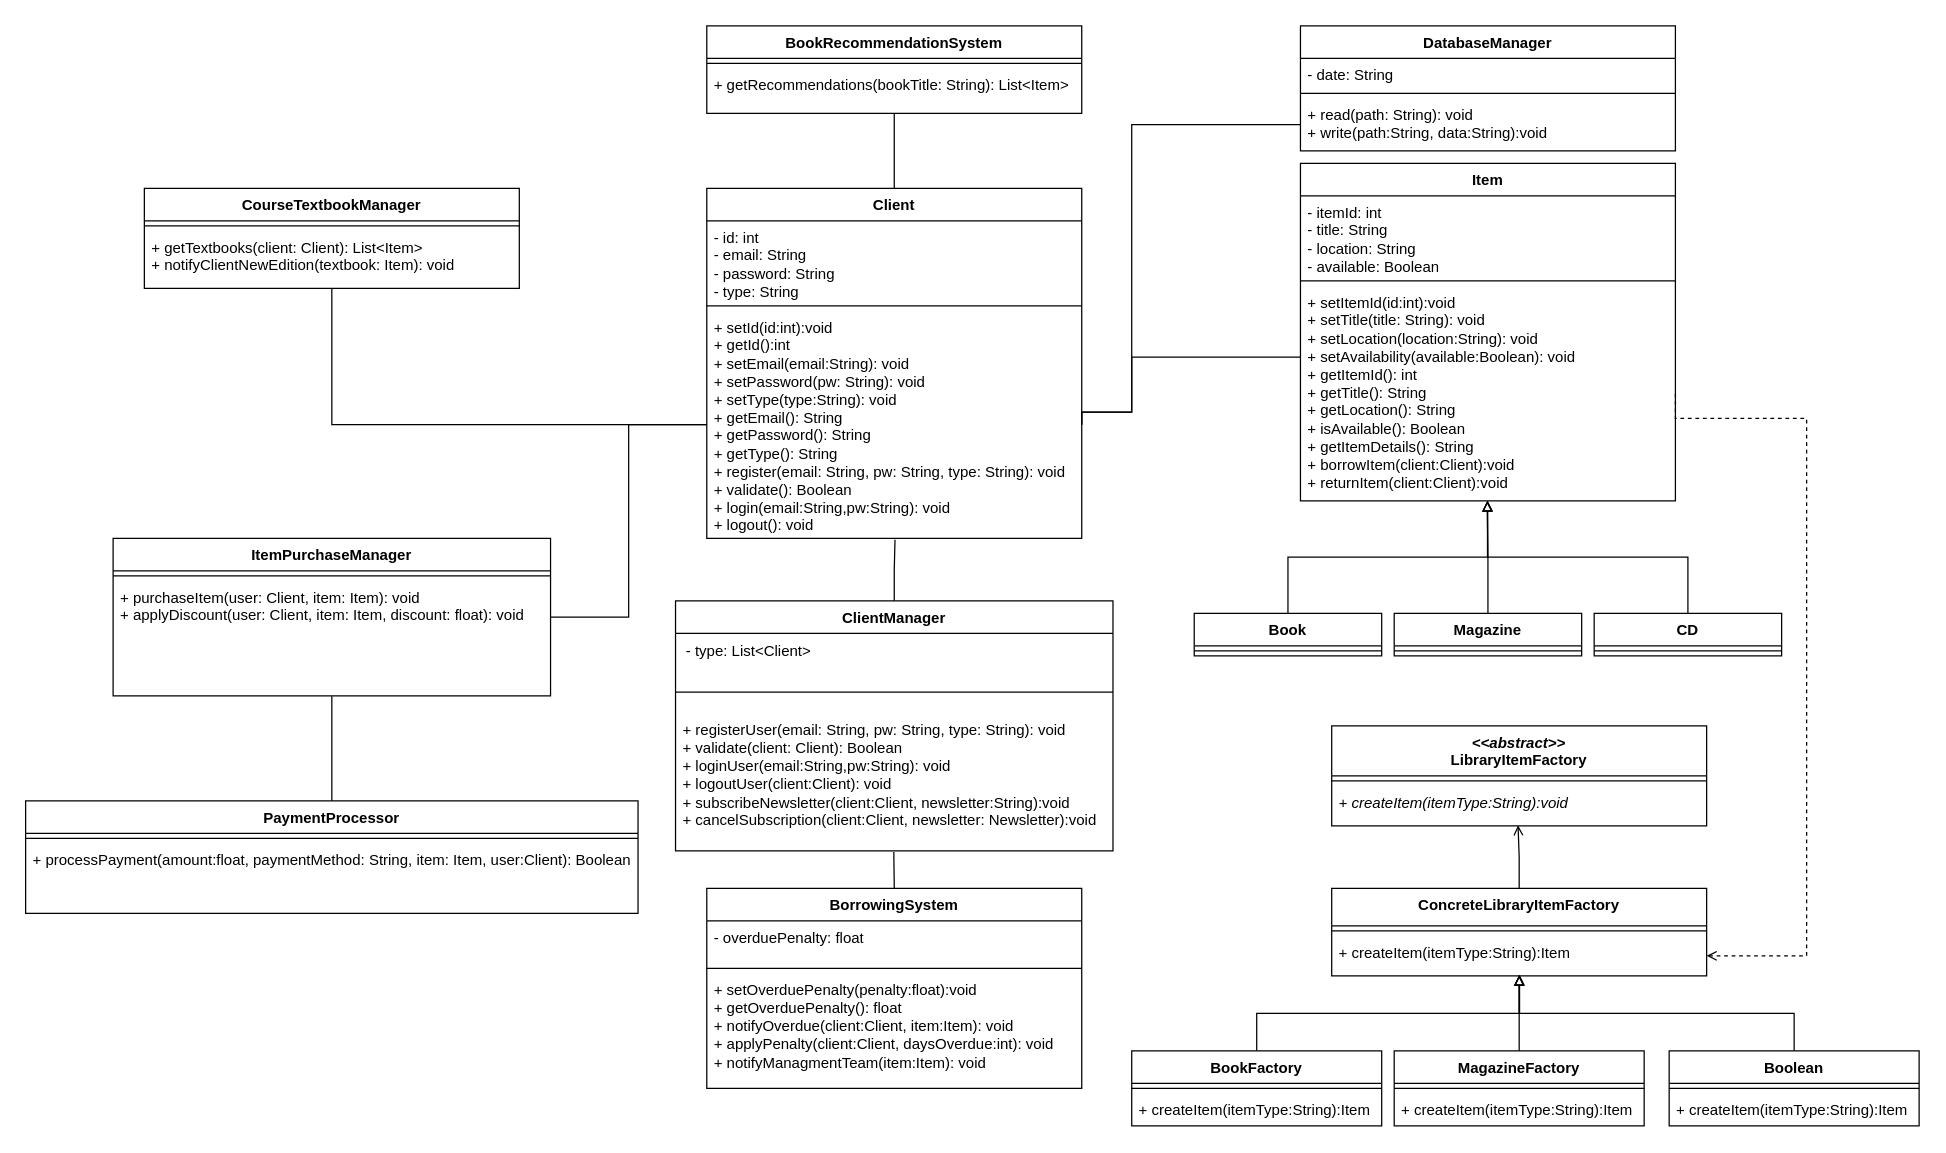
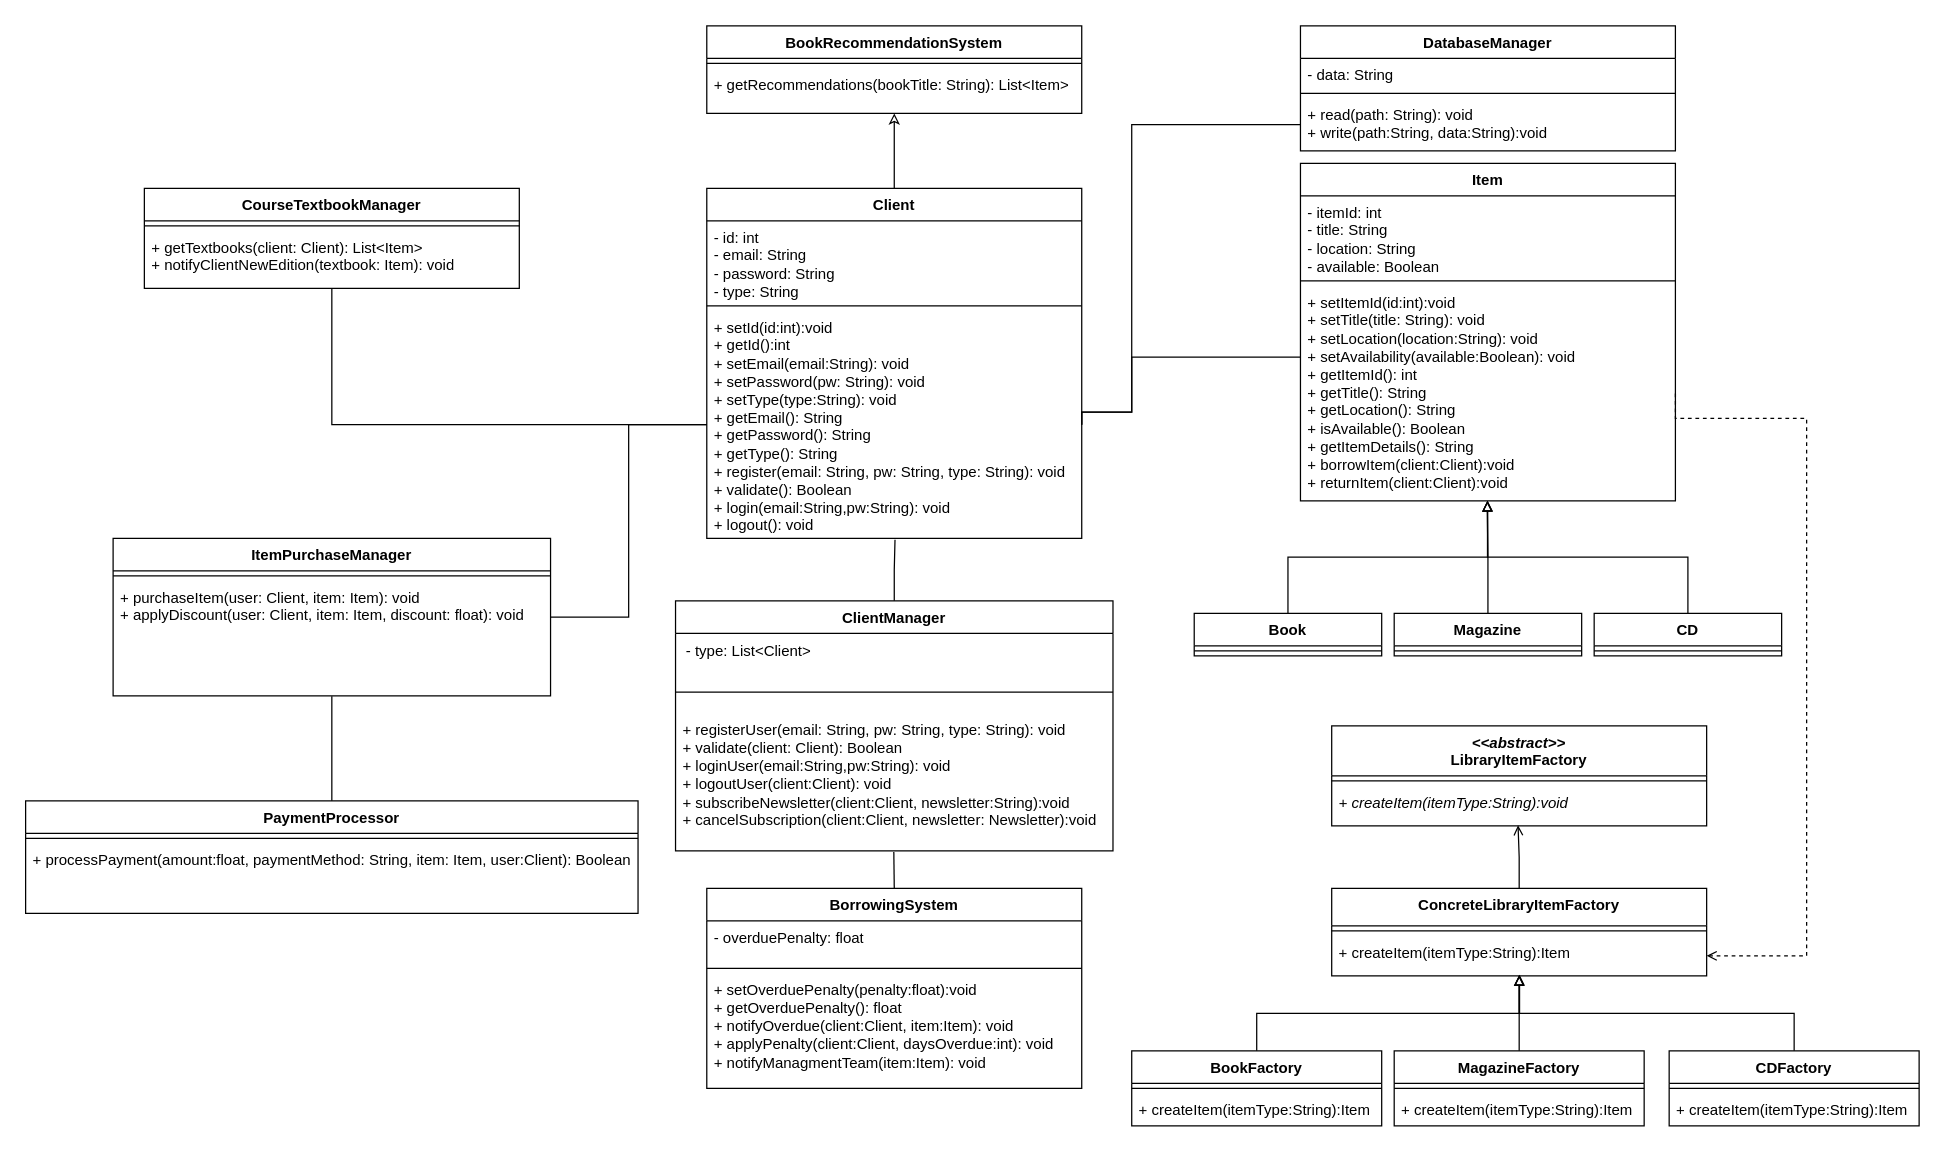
- <mxCell id="34" value="- date: String" style="text;strokeColor=none;fillColor=none;align=left;verticalAlign=top;spacingLeft=4;spacingRight=4;overflow=hidden;rotatable=0;points=[[0,0.5],[1,0.5]];portConstraint=eastwest;whiteSpace=wrap;html=1;" vertex="1" parent="33"><mxGeometry y="26" width="300" height="24" as="geometry" /></mxCell>
+ <mxCell id="34" value="- data: String" style="text;strokeColor=none;fillColor=none;align=left;verticalAlign=top;spacingLeft=4;spacingRight=4;overflow=hidden;rotatable=0;points=[[0,0.5],[1,0.5]];portConstraint=eastwest;whiteSpace=wrap;html=1;" vertex="1" parent="33"><mxGeometry y="26" width="300" height="24" as="geometry" /></mxCell>
- <mxCell id="2" style="edgeStyle=orthogonalEdgeStyle;rounded=0;orthogonalLoop=1;jettySize=auto;html=1;exitX=0.5;exitY=0;exitDx=0;exitDy=0;entryX=0.5;entryY=1;entryDx=0;entryDy=0;endArrow=none;endFill=0;" edge="1" parent="1" source="3" target="23"><mxGeometry relative="1" as="geometry" /></mxCell>
+ <mxCell id="2" style="edgeStyle=orthogonalEdgeStyle;rounded=0;orthogonalLoop=1;jettySize=auto;html=1;exitX=0.5;exitY=0;exitDx=0;exitDy=0;entryX=0.5;entryY=1;entryDx=0;entryDy=0;endArrow=classic;endFill=0;" edge="1" parent="1" source="3" target="23"><mxGeometry relative="1" as="geometry" /></mxCell>
- <mxCell id="64" value="Boolean" style="swimlane;fontStyle=1;align=center;verticalAlign=top;childLayout=stackLayout;horizontal=1;startSize=26;horizontalStack=0;resizeParent=1;resizeParentMax=0;resizeLast=0;collapsible=1;marginBottom=0;whiteSpace=wrap;html=1;" vertex="1" parent="1"><mxGeometry x="1335" y="840" width="200" height="60" as="geometry" /></mxCell>
+ <mxCell id="64" value="CDFactory" style="swimlane;fontStyle=1;align=center;verticalAlign=top;childLayout=stackLayout;horizontal=1;startSize=26;horizontalStack=0;resizeParent=1;resizeParentMax=0;resizeLast=0;collapsible=1;marginBottom=0;whiteSpace=wrap;html=1;" vertex="1" parent="1"><mxGeometry x="1335" y="840" width="200" height="60" as="geometry" /></mxCell>
